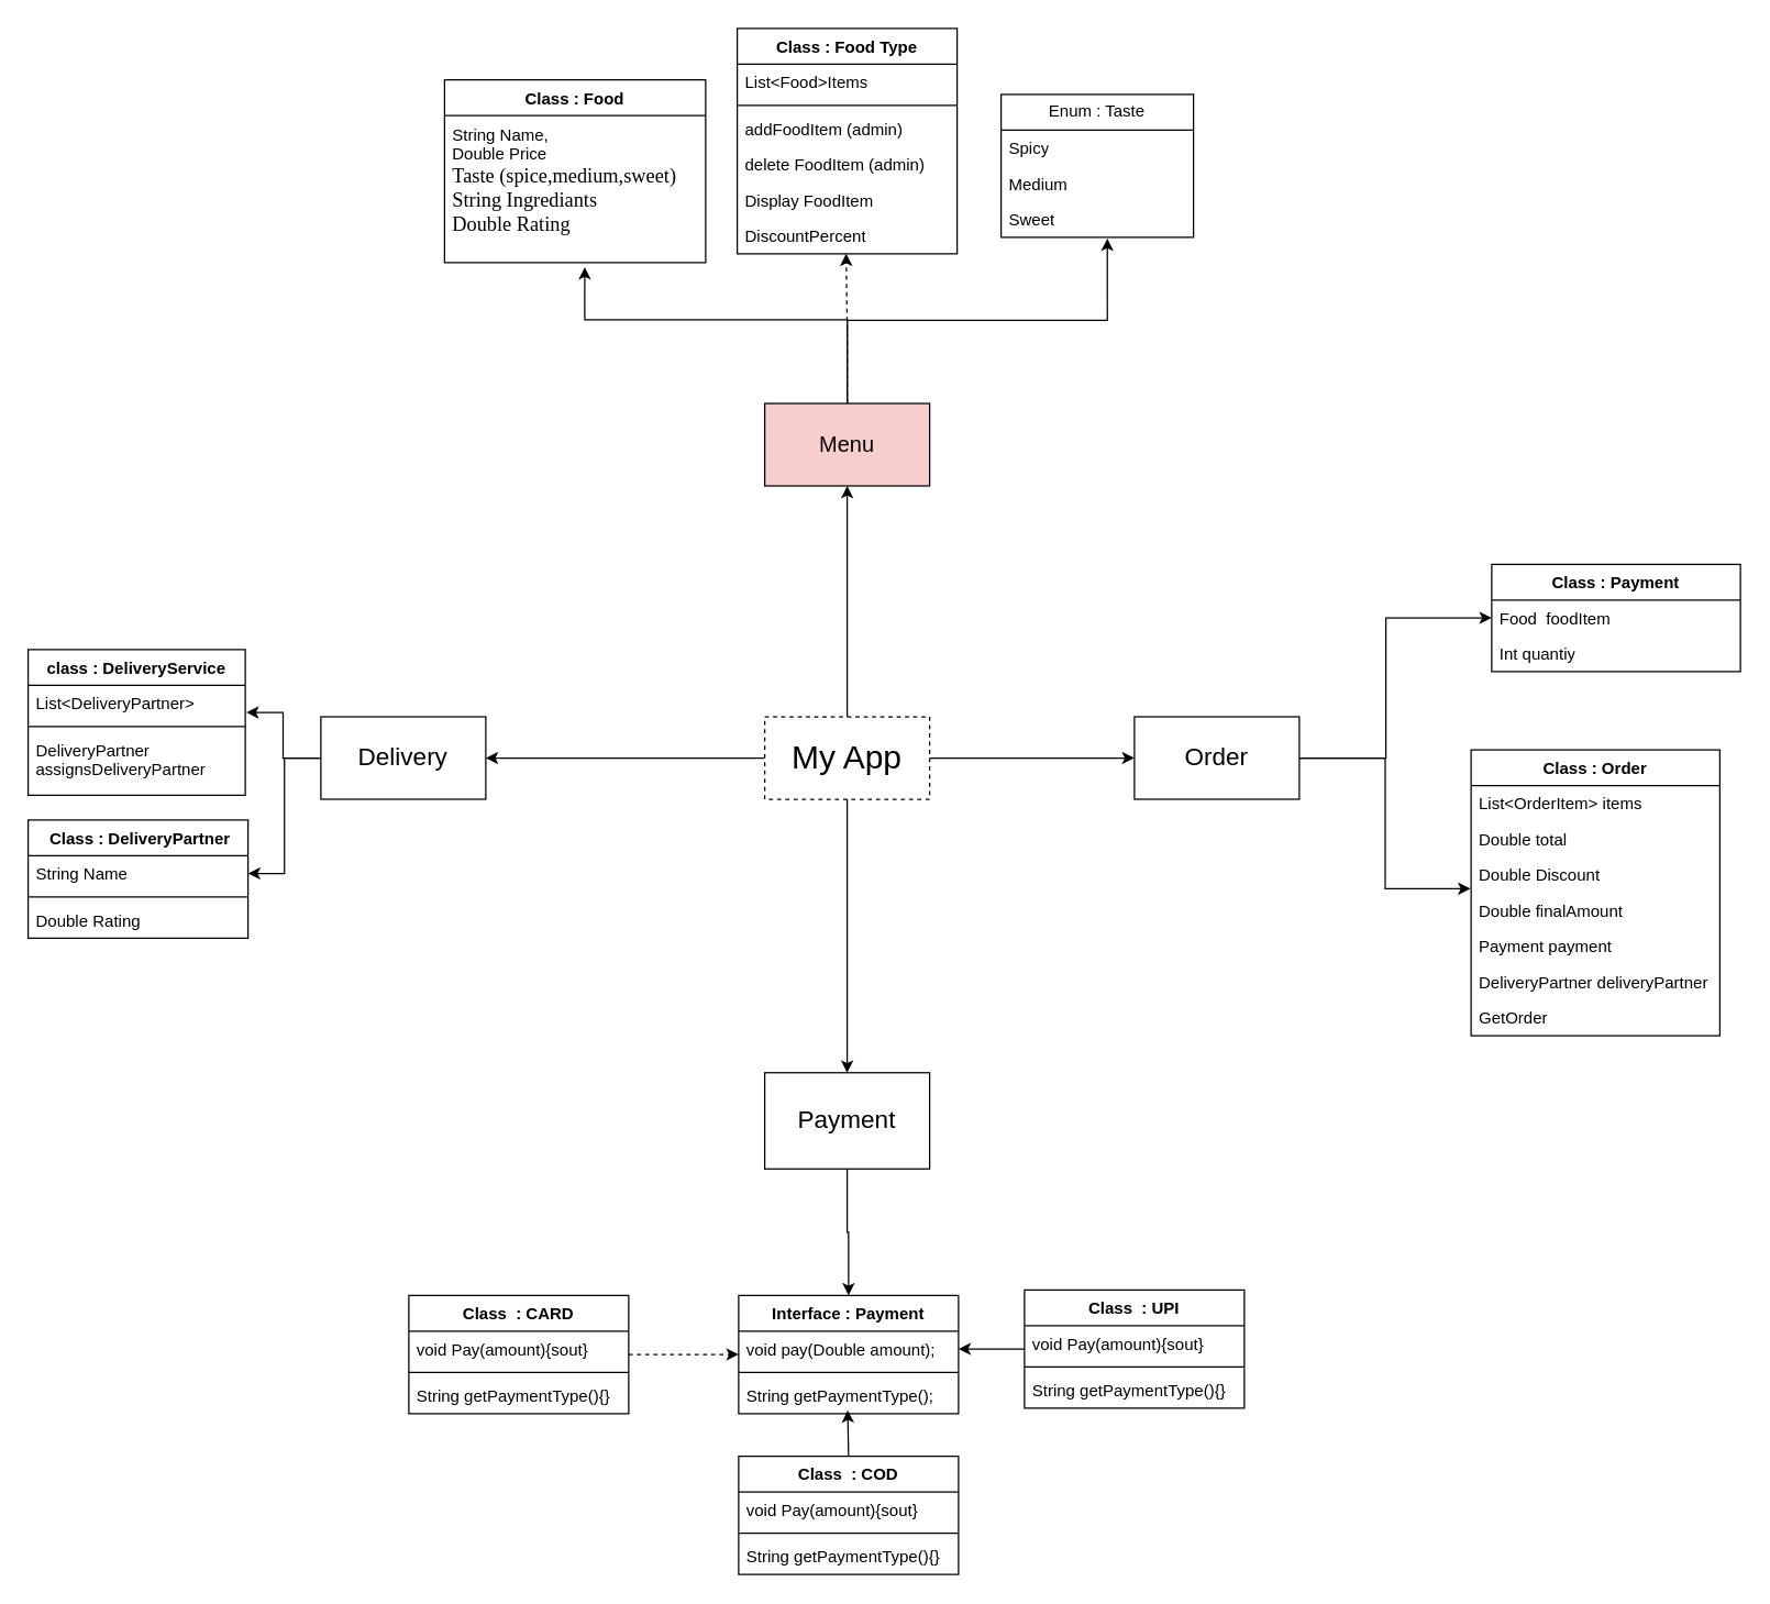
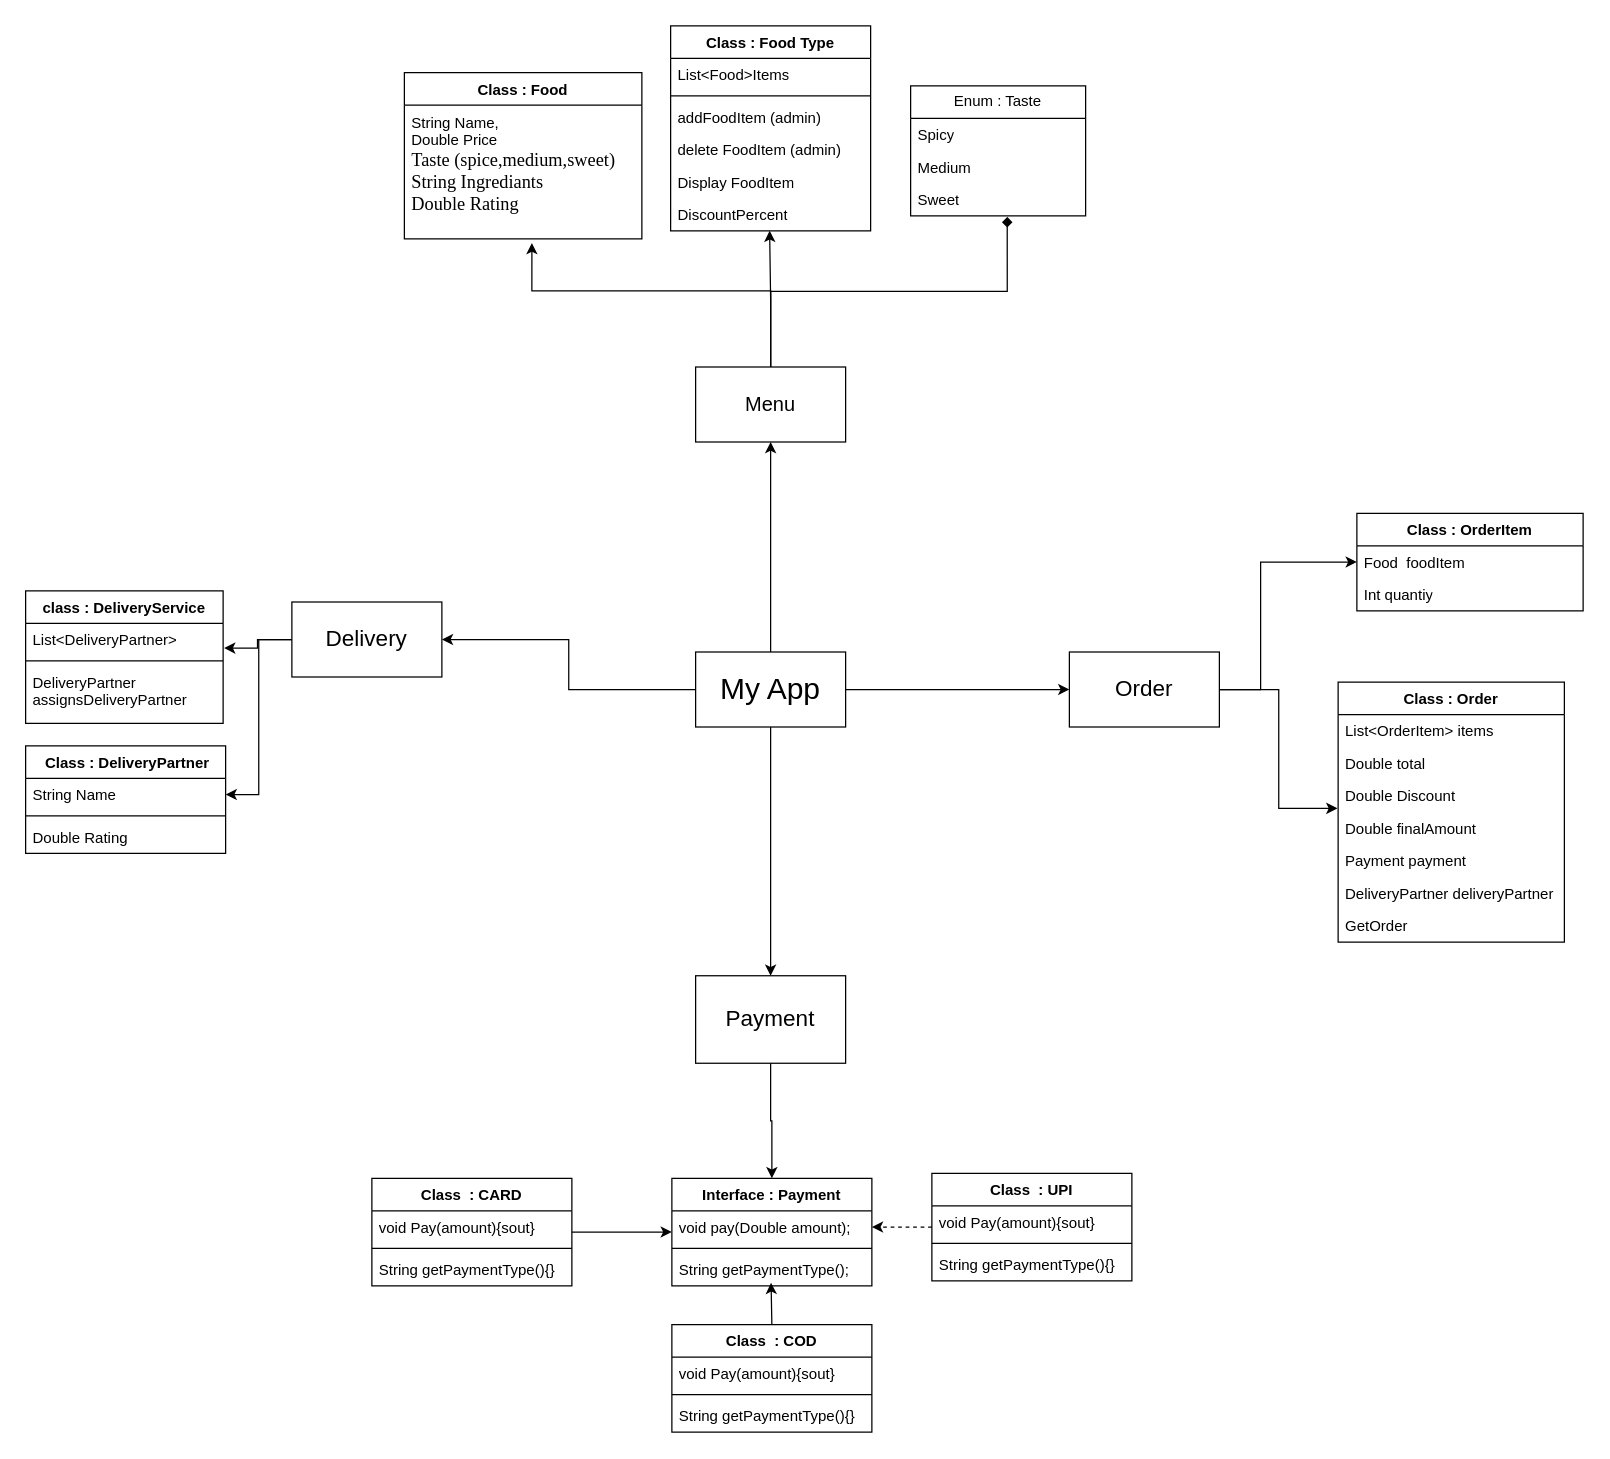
- <mxCell id="63" style="edgeStyle=orthogonalEdgeStyle;rounded=0;orthogonalLoop=1;jettySize=auto;html=1;entryX=0.552;entryY=1.036;entryDx=0;entryDy=0;entryPerimeter=0;" edge="1" parent="1" source="62" target="7"><mxGeometry relative="1" as="geometry" /></mxCell>
+ <mxCell id="63" style="edgeStyle=orthogonalEdgeStyle;rounded=0;orthogonalLoop=1;jettySize=auto;html=1;entryX=0.552;entryY=1.036;entryDx=0;entryDy=0;entryPerimeter=0;endArrow=diamond;" edge="1" parent="1" source="62" target="7"><mxGeometry relative="1" as="geometry" /></mxCell>
- <mxCell id="69" style="edgeStyle=orthogonalEdgeStyle;rounded=0;orthogonalLoop=1;jettySize=auto;html=1;entryX=0.495;entryY=0.999;entryDx=0;entryDy=0;entryPerimeter=0;dashed=1;" edge="1" parent="1" source="62" target="14"><mxGeometry relative="1" as="geometry" /></mxCell>
+ <mxCell id="69" style="edgeStyle=orthogonalEdgeStyle;rounded=0;orthogonalLoop=1;jettySize=auto;html=1;entryX=0.495;entryY=0.999;entryDx=0;entryDy=0;entryPerimeter=0;" edge="1" parent="1" source="62" target="14"><mxGeometry relative="1" as="geometry" /></mxCell>
- <mxCell id="62" value="&lt;font size=&quot;3&quot;&gt;Menu&lt;/font&gt;" style="rounded=0;whiteSpace=wrap;html=1;fillColor=#f8cecc;" vertex="1" parent="1"><mxGeometry x="556" y="293" width="120" height="60" as="geometry" /></mxCell>
+ <mxCell id="62" value="&lt;font size=&quot;3&quot;&gt;Menu&lt;/font&gt;" style="rounded=0;whiteSpace=wrap;html=1;" vertex="1" parent="1"><mxGeometry x="556" y="293" width="120" height="60" as="geometry" /></mxCell>
- <mxCell id="15" value="Class : Payment" style="swimlane;fontStyle=1;align=center;verticalAlign=top;childLayout=stackLayout;horizontal=1;startSize=26;horizontalStack=0;resizeParent=1;resizeParentMax=0;resizeLast=0;collapsible=1;marginBottom=0;whiteSpace=wrap;html=1;" vertex="1" parent="1"><mxGeometry x="1085" y="410" width="181" height="78" as="geometry" /></mxCell>
+ <mxCell id="15" value="Class : OrderItem" style="swimlane;fontStyle=1;align=center;verticalAlign=top;childLayout=stackLayout;horizontal=1;startSize=26;horizontalStack=0;resizeParent=1;resizeParentMax=0;resizeLast=0;collapsible=1;marginBottom=0;whiteSpace=wrap;html=1;" vertex="1" parent="1"><mxGeometry x="1085" y="410" width="181" height="78" as="geometry" /></mxCell>
- <mxCell id="59" value="&lt;font style=&quot;font-size: 18px;&quot;&gt;Delivery&lt;/font&gt;" style="rounded=0;whiteSpace=wrap;html=1;" vertex="1" parent="1"><mxGeometry x="233" y="521" width="120" height="60" as="geometry" /></mxCell>
+ <mxCell id="59" value="&lt;font style=&quot;font-size: 18px;&quot;&gt;Delivery&lt;/font&gt;" style="rounded=0;whiteSpace=wrap;html=1;" vertex="1" parent="1"><mxGeometry x="233" y="481" width="120" height="60" as="geometry" /></mxCell>
- <mxCell id="57" value="&lt;font style=&quot;font-size: 24px;&quot;&gt;My App&lt;/font&gt;" style="rounded=0;whiteSpace=wrap;html=1;dashed=1;" vertex="1" parent="1"><mxGeometry x="556" y="521" width="120" height="60" as="geometry" /></mxCell>
+ <mxCell id="57" value="&lt;font style=&quot;font-size: 24px;&quot;&gt;My App&lt;/font&gt;" style="rounded=0;whiteSpace=wrap;html=1;" vertex="1" parent="1"><mxGeometry x="556" y="521" width="120" height="60" as="geometry" /></mxCell>
- <mxCell id="65" value="&lt;font style=&quot;font-size: 18px;&quot;&gt;Order&lt;/font&gt;" style="whiteSpace=wrap;html=1;rounded=0;" vertex="1" parent="1"><mxGeometry x="825" y="521" width="120" height="60" as="geometry" /></mxCell>
+ <mxCell id="65" value="&lt;font style=&quot;font-size: 18px;&quot;&gt;Order&lt;/font&gt;" style="whiteSpace=wrap;html=1;rounded=0;" vertex="1" parent="1"><mxGeometry x="855" y="521" width="120" height="60" as="geometry" /></mxCell>
- <mxCell id="35" style="edgeStyle=orthogonalEdgeStyle;rounded=0;orthogonalLoop=1;jettySize=auto;html=1;entryX=1;entryY=0.5;entryDx=0;entryDy=0;" edge="1" parent="1" source="36" target="27"><mxGeometry relative="1" as="geometry" /></mxCell>
+ <mxCell id="35" style="edgeStyle=orthogonalEdgeStyle;rounded=0;orthogonalLoop=1;jettySize=auto;html=1;entryX=1;entryY=0.5;entryDx=0;entryDy=0;dashed=1;" edge="1" parent="1" source="36" target="27"><mxGeometry relative="1" as="geometry" /></mxCell>
- <mxCell id="40" style="edgeStyle=orthogonalEdgeStyle;rounded=0;orthogonalLoop=1;jettySize=auto;html=1;dashed=1;" edge="1" parent="1" source="41" target="26"><mxGeometry relative="1" as="geometry" /></mxCell>
+ <mxCell id="40" style="edgeStyle=orthogonalEdgeStyle;rounded=0;orthogonalLoop=1;jettySize=auto;html=1;" edge="1" parent="1" source="41" target="26"><mxGeometry relative="1" as="geometry" /></mxCell>
